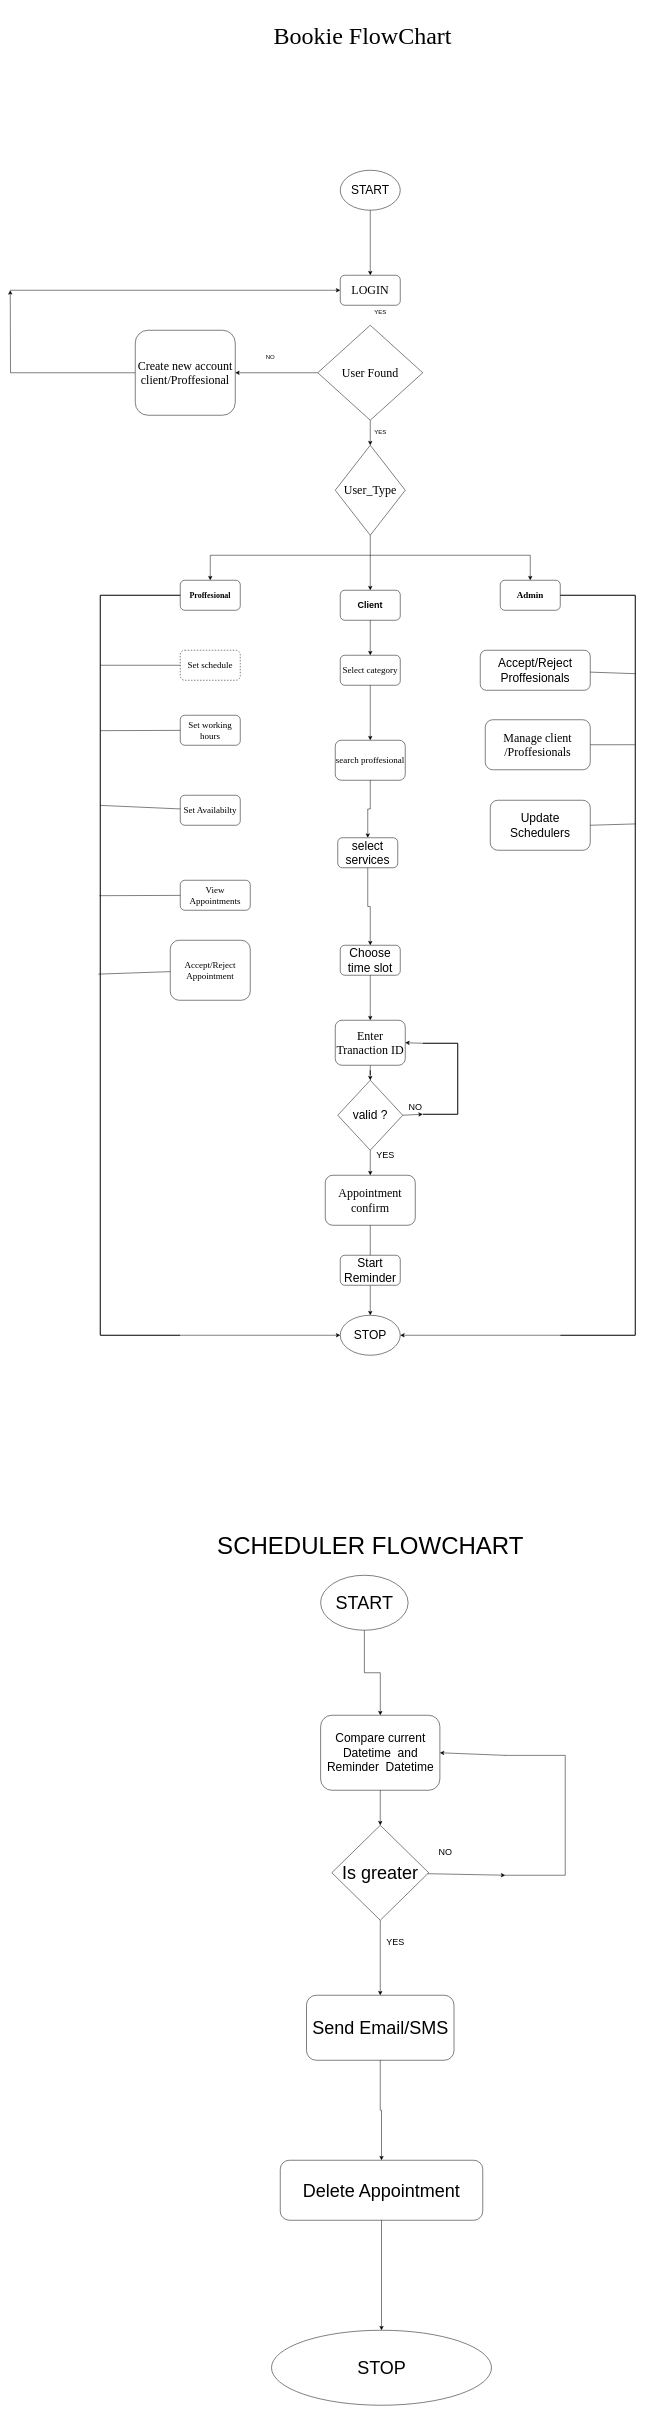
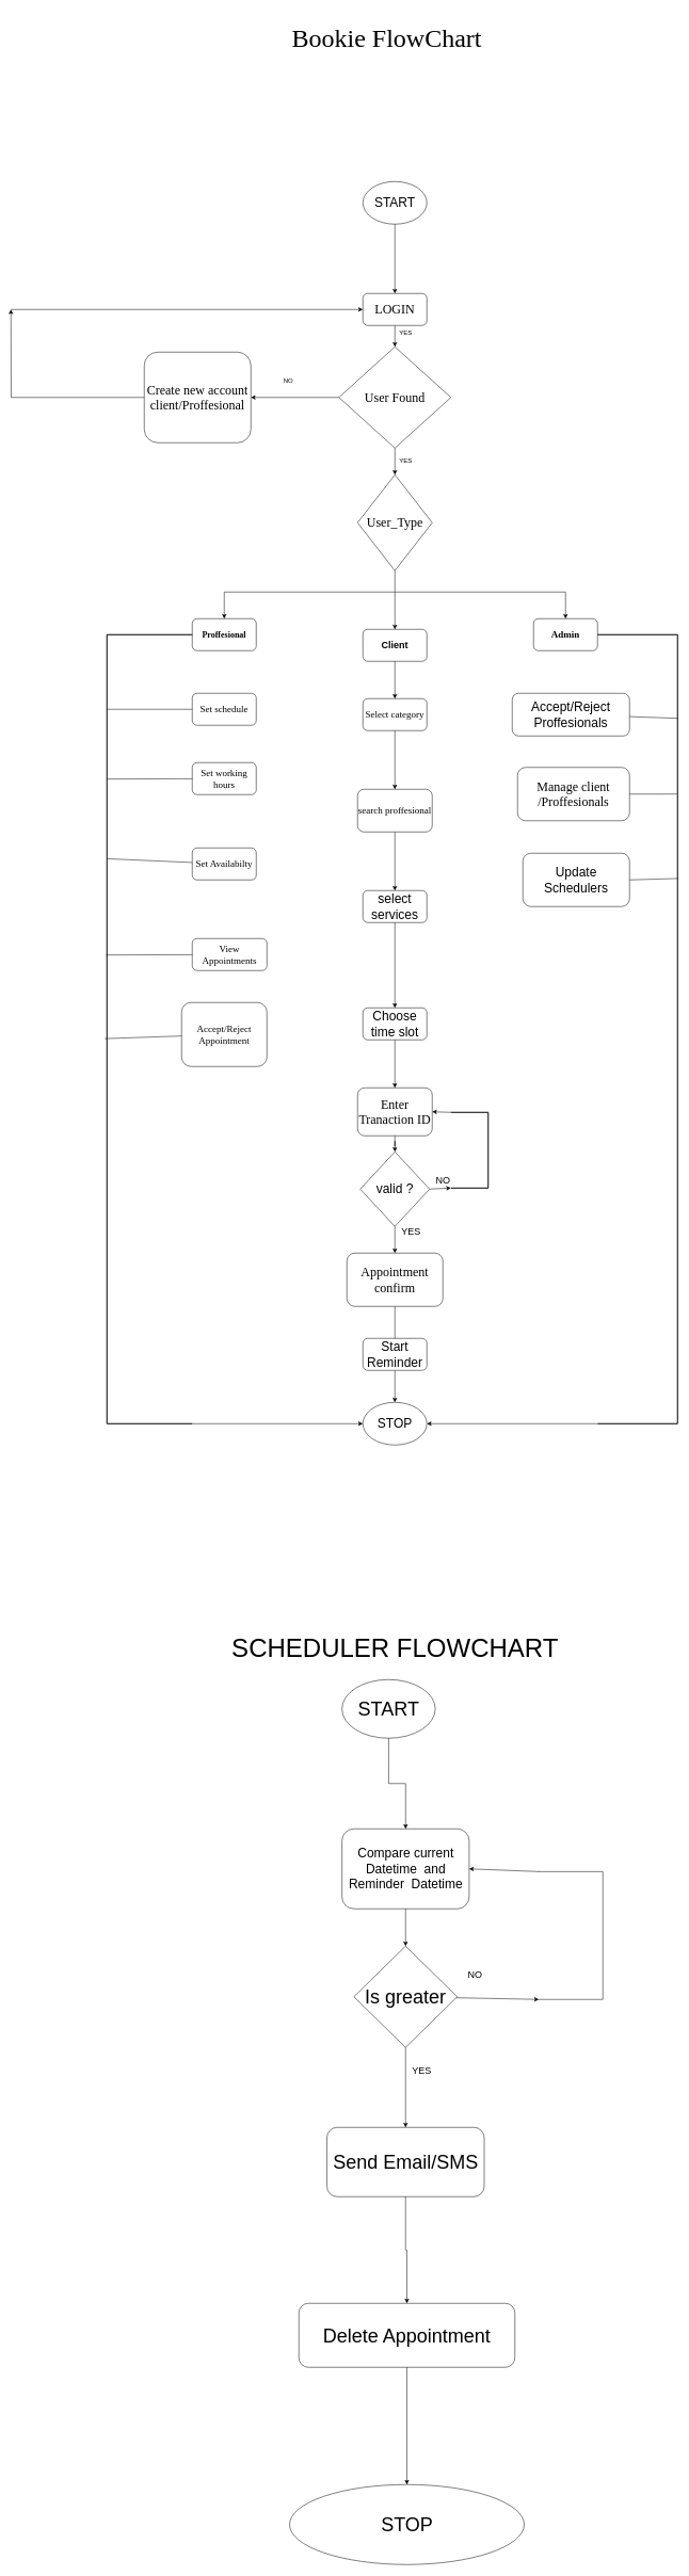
+ <mxCell id="25" style="edgeStyle=orthogonalEdgeStyle;rounded=0;orthogonalLoop=1;jettySize=auto;html=1;entryX=0.5;entryY=0;entryDx=0;entryDy=0;" parent="20" source="22" target="24" edge="1"><mxGeometry relative="1" as="geometry" /></mxCell>
- <mxCell id="35" value="&lt;font style=&quot;font-size: 18px;&quot; face=&quot;Lucida Console&quot;&gt;Set schedule&lt;/font&gt;" style="rounded=1;whiteSpace=wrap;html=1;dashed=1;" parent="20" vertex="1"><mxGeometry x="340" y="1280" width="120" height="60" as="geometry" /></mxCell>
+ <mxCell id="35" value="&lt;font style=&quot;font-size: 18px;&quot; face=&quot;Lucida Console&quot;&gt;Set schedule&lt;/font&gt;" style="rounded=1;whiteSpace=wrap;html=1;" parent="20" vertex="1"><mxGeometry x="340" y="1280" width="120" height="60" as="geometry" /></mxCell>
- <mxCell id="58" value="&lt;font style=&quot;font-size: 24px;&quot;&gt;select services&lt;/font&gt;" style="rounded=1;whiteSpace=wrap;html=1;" parent="20" vertex="1"><mxGeometry x="655" y="1655" width="120" height="60" as="geometry" /></mxCell>
+ <mxCell id="58" value="&lt;font style=&quot;font-size: 24px;&quot;&gt;select services&lt;/font&gt;" style="rounded=1;whiteSpace=wrap;html=1;" parent="20" vertex="1"><mxGeometry x="660" y="1650" width="120" height="60" as="geometry" /></mxCell>
